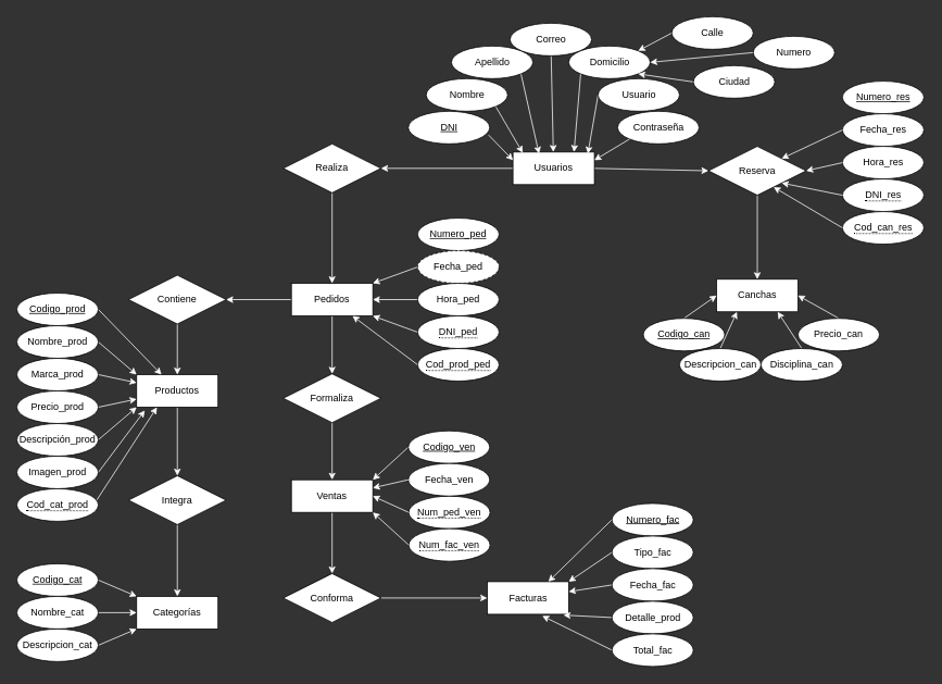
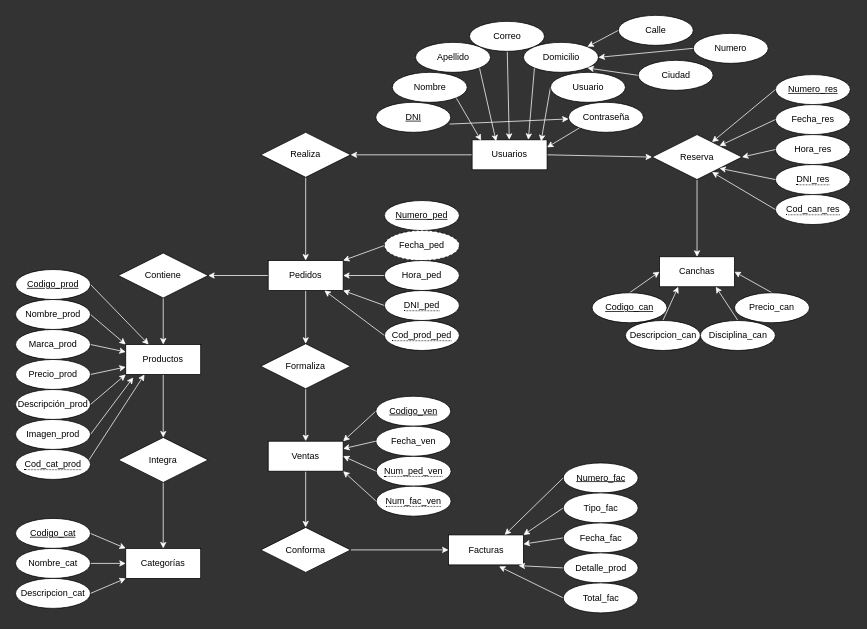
+ <mxCell id="108" style="edgeStyle=none;rounded=0;orthogonalLoop=1;jettySize=auto;html=1;strokeColor=#FFFFFF;strokeWidth=1;fontColor=#000000;fillColor=#BC6C25;exitX=0;exitY=0.5;exitDx=0;exitDy=0;entryX=0.75;entryY=0;entryDx=0;entryDy=0;" parent="1" source="103" target="55" edge="1"><mxGeometry relative="1" as="geometry"><mxPoint x="1029" y="126" as="sourcePoint" /><mxPoint x="950.5" y="179" as="targetPoint" /></mxGeometry></mxCell>
- <mxCell id="25" style="rounded=0;orthogonalLoop=1;jettySize=auto;html=1;entryX=0;entryY=0.25;entryDx=0;entryDy=0;strokeColor=#FFFFFF;strokeWidth=1;fontColor=#000000;fillColor=#BC6C25;exitX=0.985;exitY=0.725;exitDx=0;exitDy=0;exitPerimeter=0;" parent="1" source="26" target="4" edge="1"><mxGeometry relative="1" as="geometry"><mxPoint x="593" y="164" as="sourcePoint" /></mxGeometry></mxCell>
+ <mxCell id="25" style="rounded=0;orthogonalLoop=1;jettySize=auto;html=1;strokeColor=#FFFFFF;strokeWidth=1;fontColor=#000000;fillColor=#BC6C25;exitX=0.985;exitY=0.725;exitDx=0;exitDy=0;exitPerimeter=0;" parent="1" source="26" target="36" edge="1"><mxGeometry relative="1" as="geometry"><mxPoint x="593" y="164" as="sourcePoint" /></mxGeometry></mxCell>
